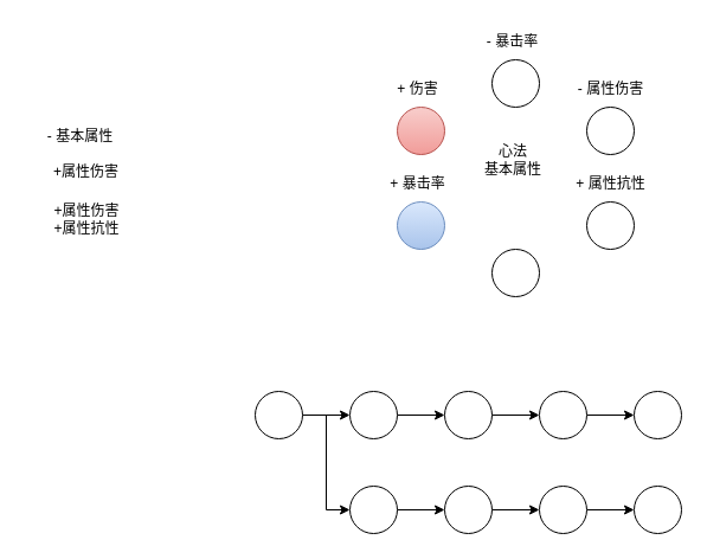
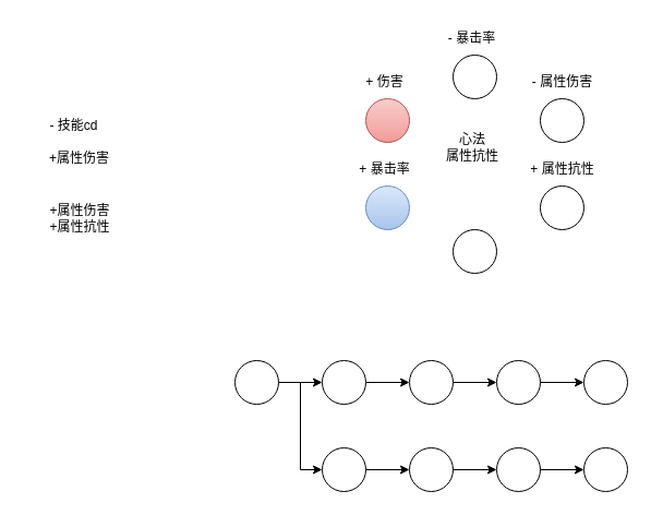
- <mxCell id="17" value="- 基本属性" style="text;html=1;strokeColor=none;fillColor=none;align=center;verticalAlign=middle;whiteSpace=wrap;rounded=0;" vertex="1" parent="1"><mxGeometry x="20" y="100" width="95" height="30" as="geometry" /></mxCell>
+ <mxCell id="17" value="- 技能cd" style="text;html=1;strokeColor=none;fillColor=none;align=center;verticalAlign=middle;whiteSpace=wrap;rounded=0;" vertex="1" parent="1"><mxGeometry x="20" y="100" width="95" height="30" as="geometry" /></mxCell>
- <mxCell id="16" value="心法&lt;br&gt;基本属性" style="text;html=1;strokeColor=none;fillColor=none;align=center;verticalAlign=middle;whiteSpace=wrap;rounded=0;" vertex="1" parent="1"><mxGeometry x="397.5" y="120" width="70" height="30" as="geometry" /></mxCell>
+ <mxCell id="16" value="心法&lt;br&gt;属性抗性" style="text;html=1;strokeColor=none;fillColor=none;align=center;verticalAlign=middle;whiteSpace=wrap;rounded=0;" vertex="1" parent="1"><mxGeometry x="397.5" y="120" width="70" height="30" as="geometry" /></mxCell>
- <mxCell id="15" value="+属性伤害&lt;br&gt;+属性抗性" style="text;html=1;strokeColor=none;fillColor=none;align=center;verticalAlign=middle;whiteSpace=wrap;rounded=0;" vertex="1" parent="1"><mxGeometry x="37.5" y="170" width="70" height="30" as="geometry" /></mxCell>
+ <mxCell id="15" value="+属性伤害&lt;br&gt;+属性抗性" style="text;html=1;strokeColor=none;fillColor=none;align=center;verticalAlign=middle;whiteSpace=wrap;rounded=0;" vertex="1" parent="1"><mxGeometry x="37.5" y="185" width="70" height="30" as="geometry" /></mxCell>
